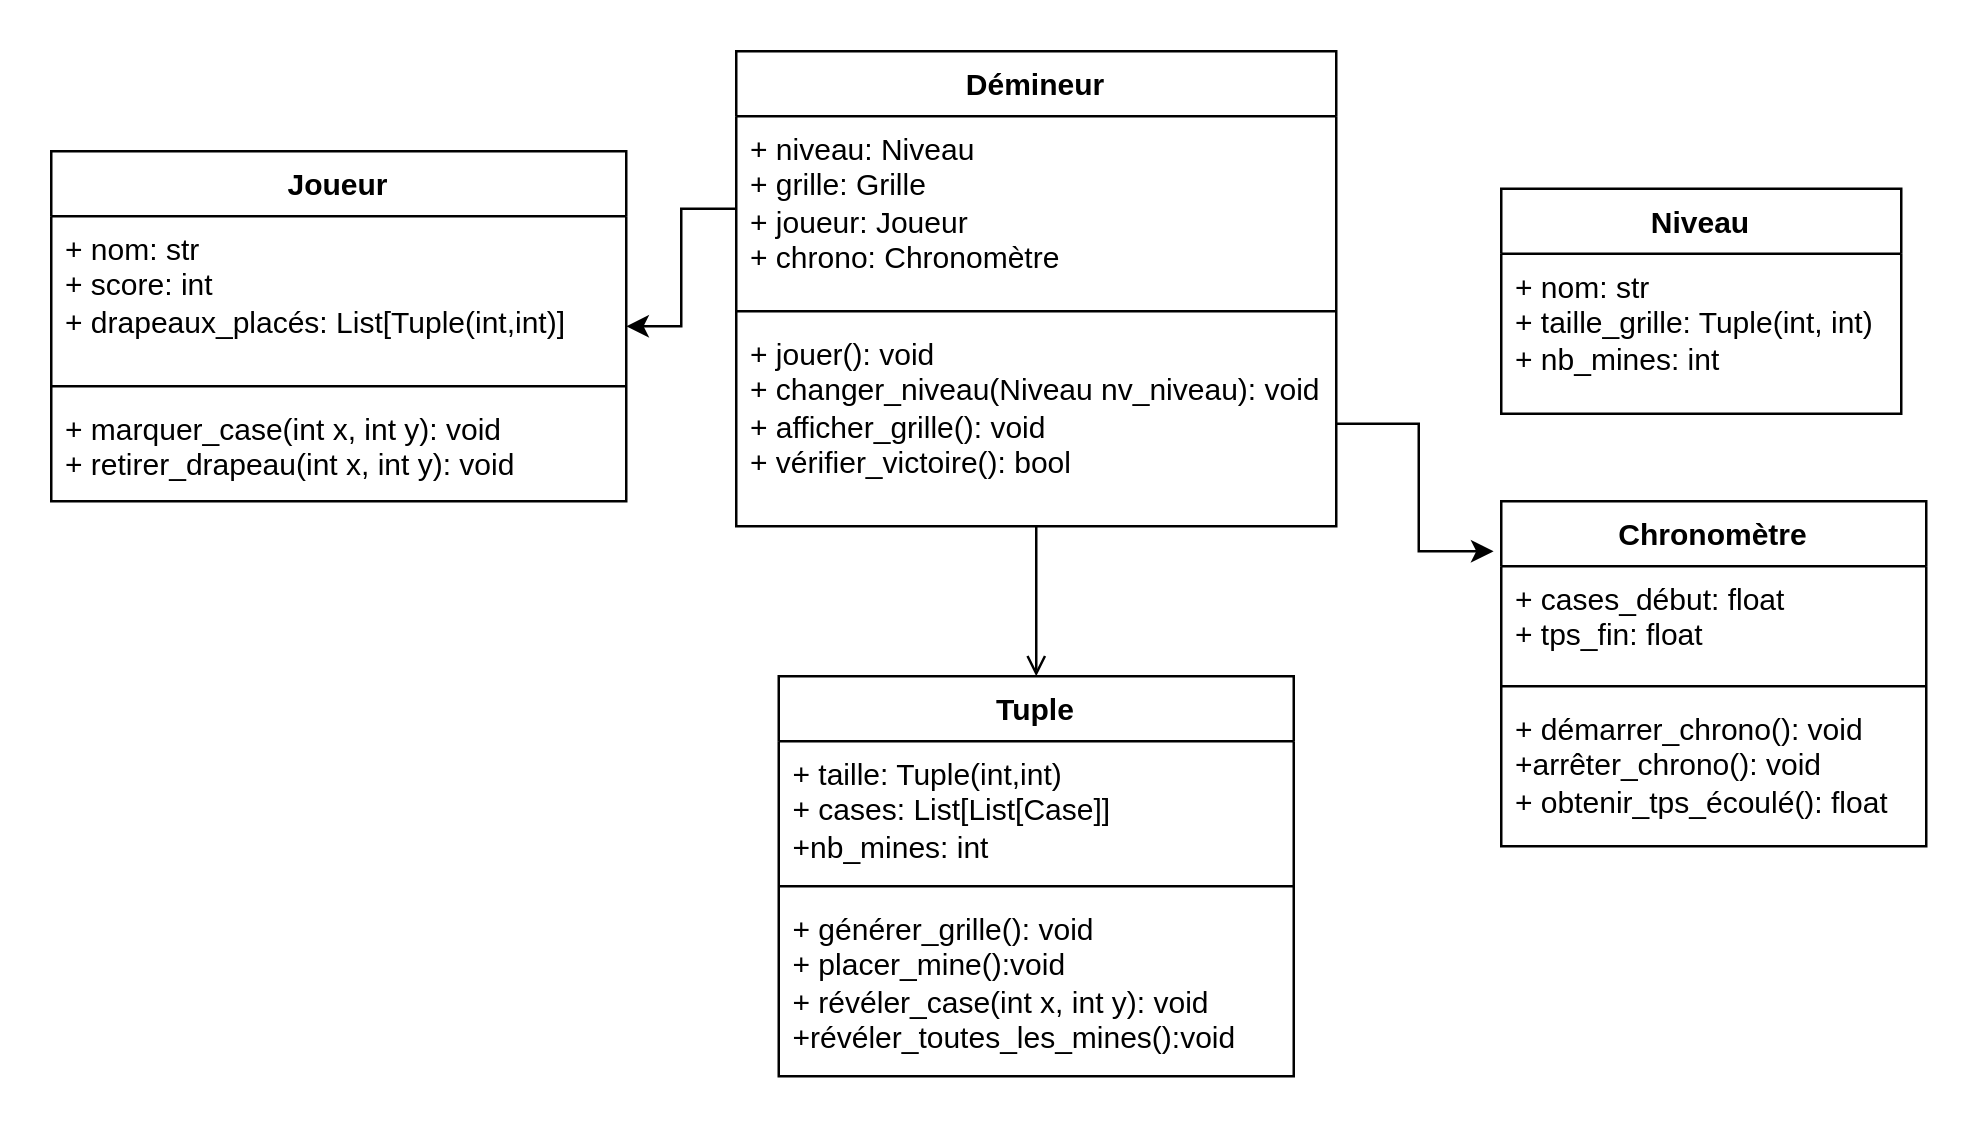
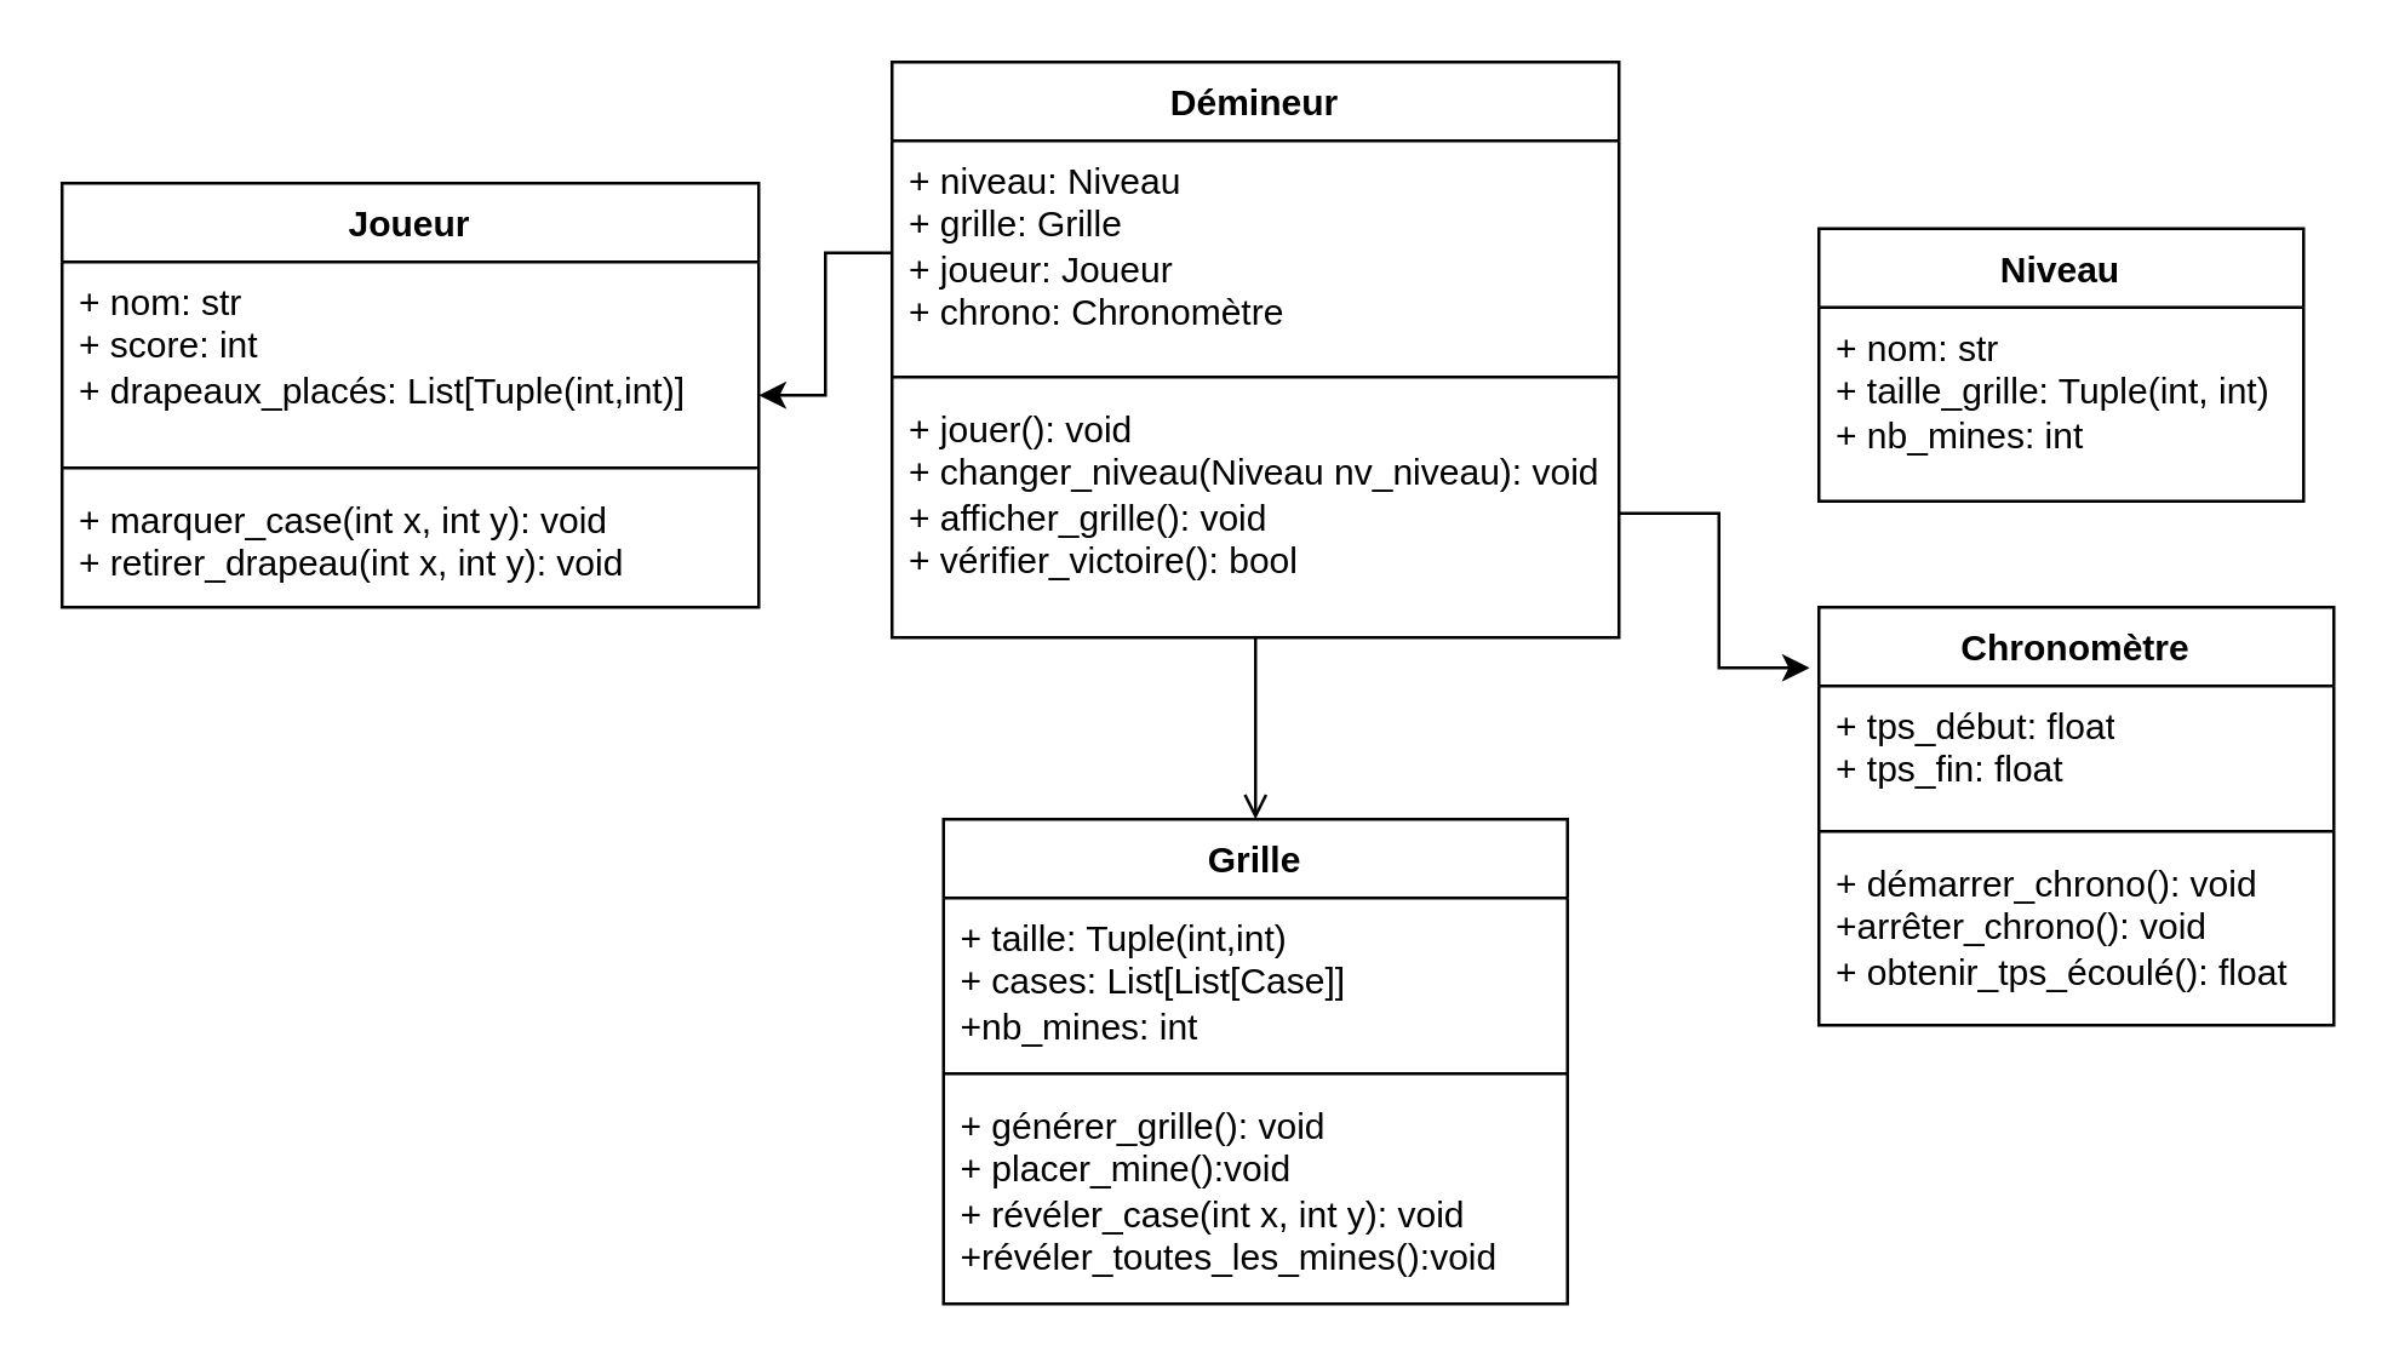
- <mxCell id="14" value="&lt;div&gt;+ cases_début: float&lt;/div&gt;&lt;div&gt;+ tps_fin: float&lt;/div&gt;" style="text;strokeColor=none;fillColor=none;align=left;verticalAlign=top;spacingLeft=4;spacingRight=4;overflow=hidden;rotatable=0;points=[[0,0.5],[1,0.5]];portConstraint=eastwest;whiteSpace=wrap;html=1;" vertex="1" parent="13"><mxGeometry y="26" width="170" height="44" as="geometry" /></mxCell>
+ <mxCell id="14" value="&lt;div&gt;+ tps_début: float&lt;/div&gt;&lt;div&gt;+ tps_fin: float&lt;/div&gt;" style="text;strokeColor=none;fillColor=none;align=left;verticalAlign=top;spacingLeft=4;spacingRight=4;overflow=hidden;rotatable=0;points=[[0,0.5],[1,0.5]];portConstraint=eastwest;whiteSpace=wrap;html=1;" vertex="1" parent="13"><mxGeometry y="26" width="170" height="44" as="geometry" /></mxCell>
- <mxCell id="19" value="Tuple" style="swimlane;fontStyle=1;align=center;verticalAlign=top;childLayout=stackLayout;horizontal=1;startSize=26;horizontalStack=0;resizeParent=1;resizeParentMax=0;resizeLast=0;collapsible=1;marginBottom=0;whiteSpace=wrap;html=1;" vertex="1" parent="1"><mxGeometry x="311" y="270" width="206" height="160" as="geometry" /></mxCell>
+ <mxCell id="19" value="Grille" style="swimlane;fontStyle=1;align=center;verticalAlign=top;childLayout=stackLayout;horizontal=1;startSize=26;horizontalStack=0;resizeParent=1;resizeParentMax=0;resizeLast=0;collapsible=1;marginBottom=0;whiteSpace=wrap;html=1;" vertex="1" parent="1"><mxGeometry x="311" y="270" width="206" height="160" as="geometry" /></mxCell>
